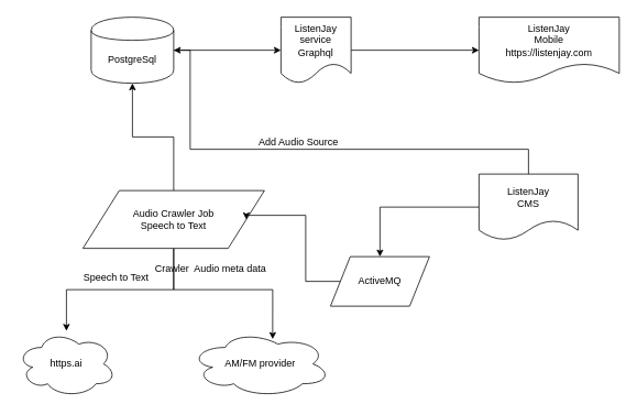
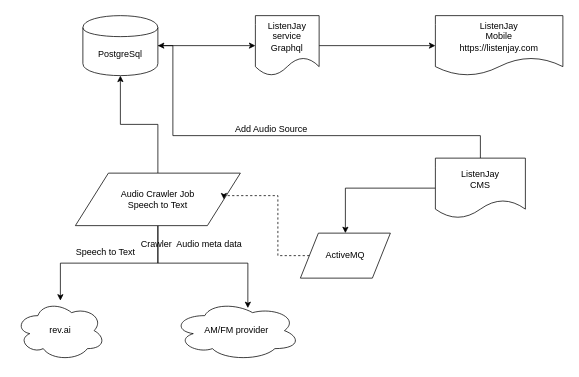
- <mxCell id="18" style="edgeStyle=orthogonalEdgeStyle;rounded=0;orthogonalLoop=1;jettySize=auto;html=1;entryX=1;entryY=0.5;entryDx=0;entryDy=0;" parent="1" source="19" target="9" edge="1"><mxGeometry relative="1" as="geometry"><Array as="points"><mxPoint x="370" y="340" /><mxPoint x="370" y="260" /></Array></mxGeometry></mxCell>
+ <mxCell id="18" style="edgeStyle=orthogonalEdgeStyle;rounded=0;orthogonalLoop=1;jettySize=auto;html=1;entryX=1;entryY=0.5;entryDx=0;entryDy=0;dashed=1;" parent="1" source="19" target="9" edge="1"><mxGeometry relative="1" as="geometry"><Array as="points"><mxPoint x="370" y="340" /><mxPoint x="370" y="260" /></Array></mxGeometry></mxCell>
- <mxCell id="4" value="https.ai" style="ellipse;shape=cloud;whiteSpace=wrap;html=1;" parent="1" vertex="1"><mxGeometry x="20" y="400" width="120" height="80" as="geometry" /></mxCell>
+ <mxCell id="4" value="rev.ai" style="ellipse;shape=cloud;whiteSpace=wrap;html=1;" parent="1" vertex="1"><mxGeometry x="20" y="400" width="120" height="80" as="geometry" /></mxCell>
